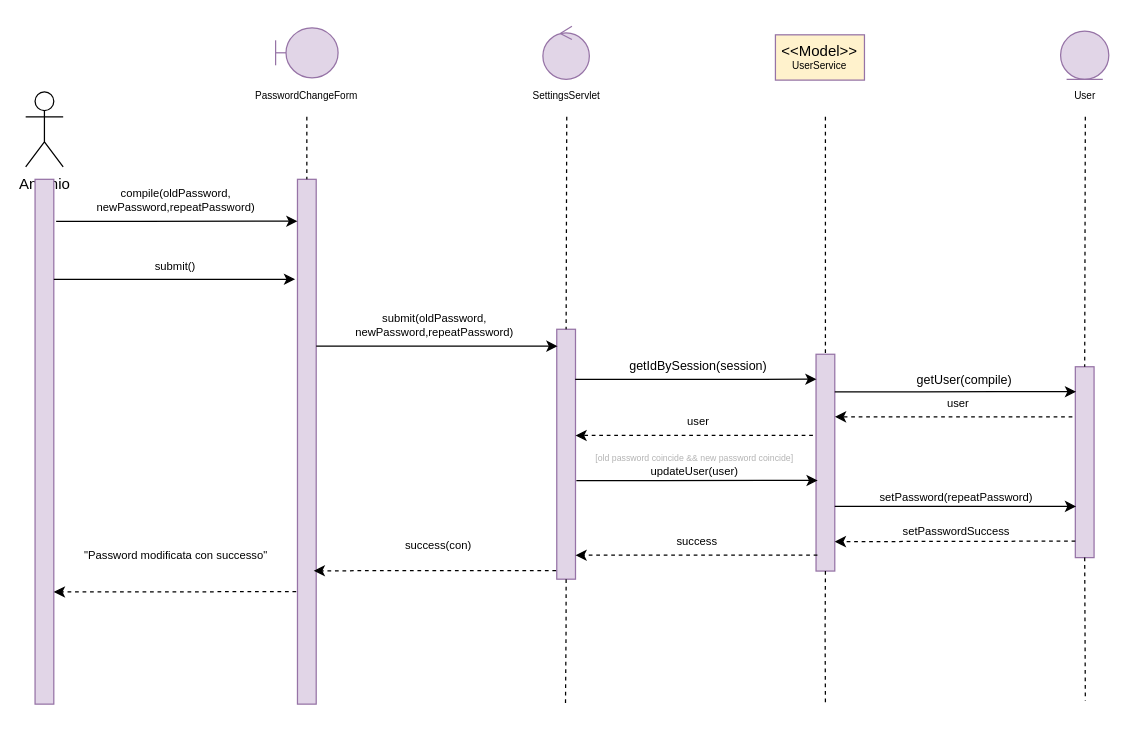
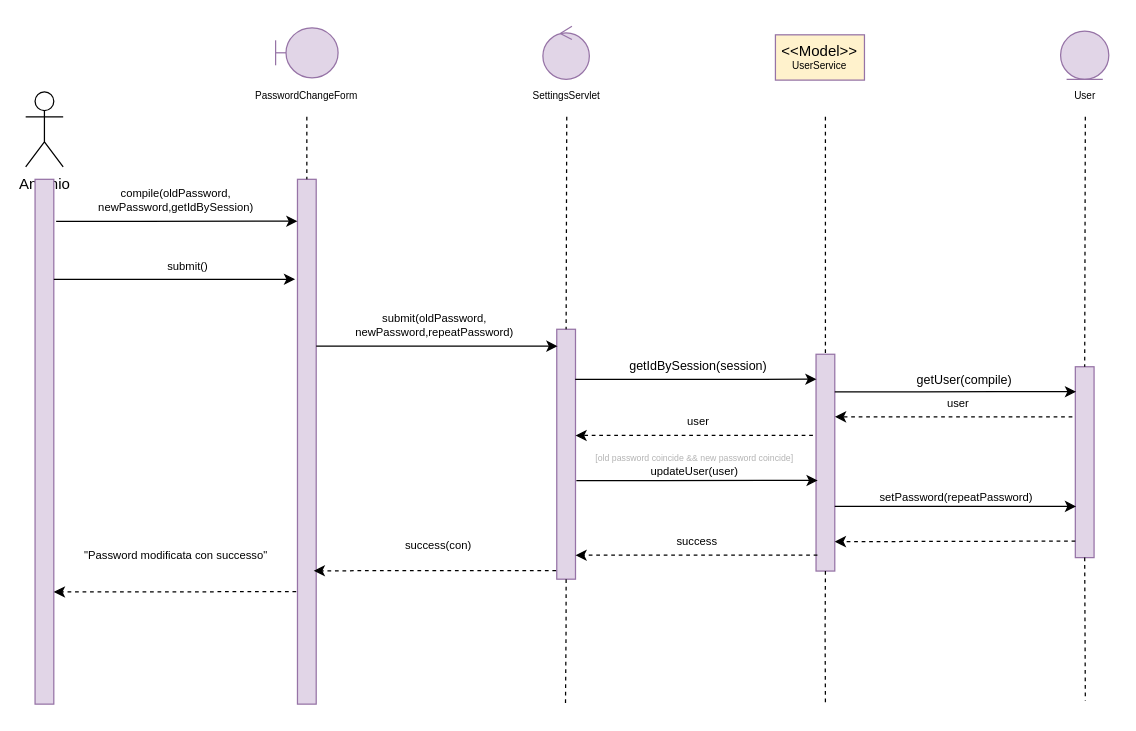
- <mxCell id="28" value="&lt;div style=&quot;font-size: 9px&quot;&gt;&lt;font style=&quot;font-size: 9px&quot;&gt;compile(oldPassword, newPassword,repeatPassword)&lt;/font&gt;&lt;/div&gt;" style="text;html=1;strokeColor=none;fillColor=none;align=center;verticalAlign=middle;whiteSpace=wrap;rounded=0;fontSize=9;" vertex="1" parent="1"><mxGeometry x="42.5" y="143" width="195" height="33.5" as="geometry" /></mxCell>
+ <mxCell id="28" value="&lt;div style=&quot;font-size: 9px&quot;&gt;&lt;font style=&quot;font-size: 9px&quot;&gt;compile(oldPassword, newPassword,getIdBySession)&lt;/font&gt;&lt;/div&gt;" style="text;html=1;strokeColor=none;fillColor=none;align=center;verticalAlign=middle;whiteSpace=wrap;rounded=0;fontSize=9;" vertex="1" parent="1"><mxGeometry x="42.5" y="143" width="195" height="33.5" as="geometry" /></mxCell>
- <mxCell id="7" value="submit()" style="text;html=1;strokeColor=none;fillColor=none;align=center;verticalAlign=middle;whiteSpace=wrap;rounded=0;fontSize=9;" vertex="1" parent="1"><mxGeometry x="80" y="203" width="120" height="20" as="geometry" /></mxCell>
+ <mxCell id="7" value="submit()" style="text;html=1;strokeColor=none;fillColor=none;align=center;verticalAlign=middle;whiteSpace=wrap;rounded=0;fontSize=9;" vertex="1" parent="1"><mxGeometry x="90" y="203" width="120" height="20" as="geometry" /></mxCell>
- <mxCell id="16" value="setPasswordSuccess" style="text;html=1;strokeColor=none;fillColor=none;align=center;verticalAlign=middle;whiteSpace=wrap;rounded=0;fontSize=9;" vertex="1" parent="1"><mxGeometry x="705" y="416" width="120" height="17" as="geometry" /></mxCell>
